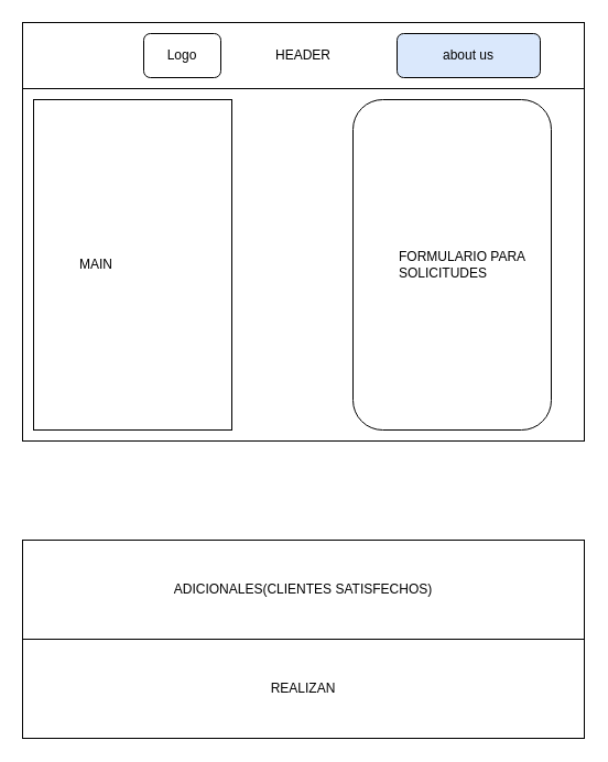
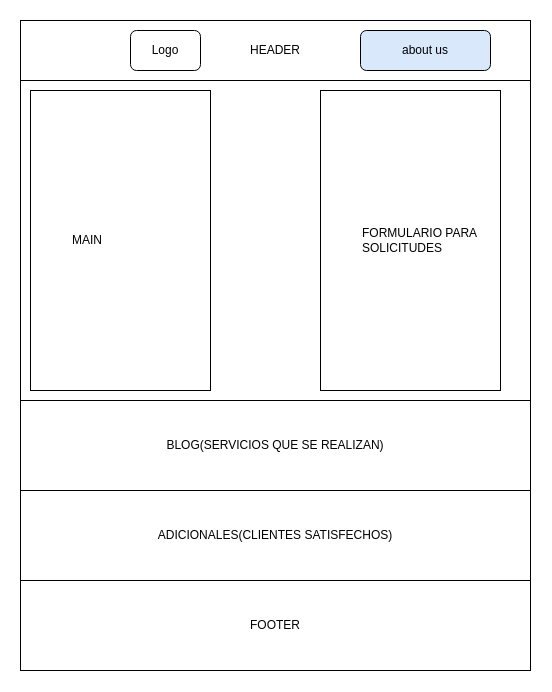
- <mxCell id="7" value="&lt;blockquote style=&quot;margin: 0 0 0 40px; border: none; padding: 0px;&quot;&gt;FORMULARIO PARA SOLICITUDES&lt;/blockquote&gt;&lt;div style=&quot;&quot;&gt;&lt;/div&gt;" style="whiteSpace=wrap;html=1;align=left;rounded=1;" vertex="1" parent="1"><mxGeometry x="320" y="90" width="180" height="300" as="geometry" /></mxCell>
+ <mxCell id="7" value="&lt;blockquote style=&quot;margin: 0 0 0 40px; border: none; padding: 0px;&quot;&gt;FORMULARIO PARA SOLICITUDES&lt;/blockquote&gt;&lt;div style=&quot;&quot;&gt;&lt;/div&gt;" style="rounded=0;whiteSpace=wrap;html=1;align=left;" vertex="1" parent="1"><mxGeometry x="320" y="90" width="180" height="300" as="geometry" /></mxCell>
+ <mxCell id="8" value="BLOG(SERVICIOS QUE SE REALIZAN)" style="rounded=0;whiteSpace=wrap;html=1;" vertex="1" parent="1"><mxGeometry x="20" y="400" width="510" height="90" as="geometry" /></mxCell>
- <mxCell id="10" value="REALIZAN" style="rounded=0;whiteSpace=wrap;html=1;" vertex="1" parent="1"><mxGeometry x="20" y="580" width="510" height="90" as="geometry" /></mxCell>
+ <mxCell id="10" value="FOOTER" style="rounded=0;whiteSpace=wrap;html=1;" vertex="1" parent="1"><mxGeometry x="20" y="580" width="510" height="90" as="geometry" /></mxCell>
